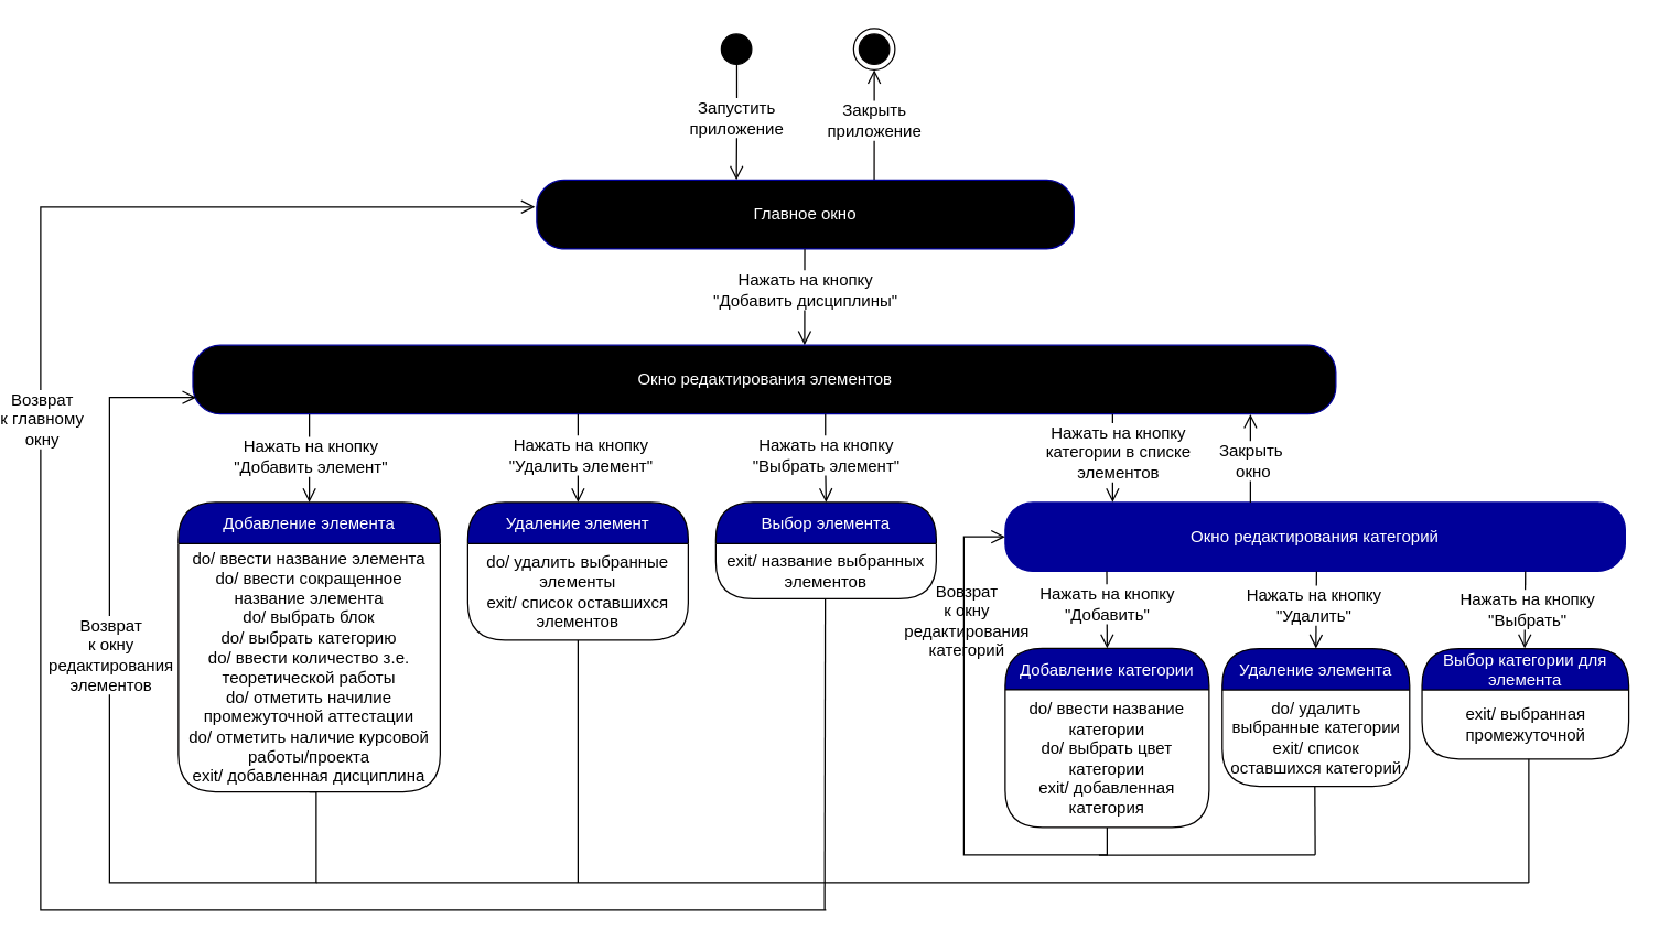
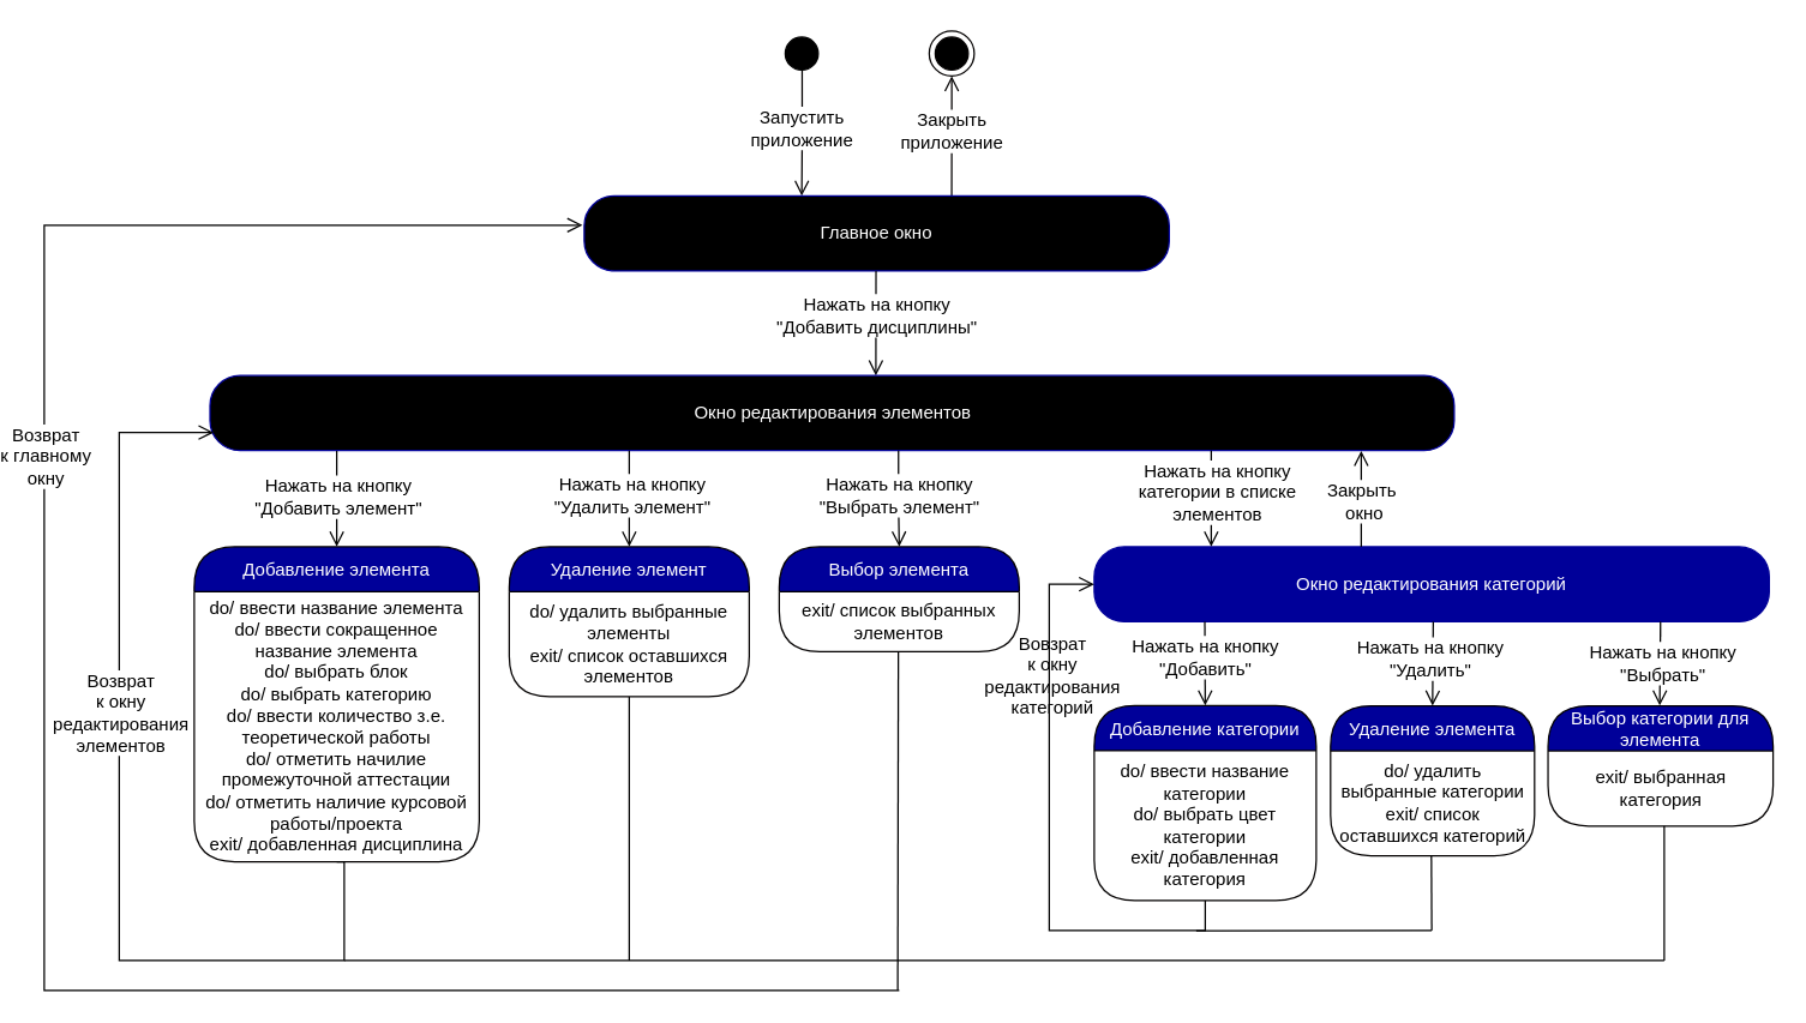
- <mxCell id="39" value="exit/ название выбранных элементов" style="text;html=1;strokeColor=none;fillColor=none;align=center;verticalAlign=middle;spacingLeft=4;spacingRight=4;whiteSpace=wrap;overflow=hidden;rotatable=0;fontColor=#000000;fontSize=12;" parent="38" vertex="1"><mxGeometry y="30" width="160" height="40" as="geometry" /></mxCell>
+ <mxCell id="39" value="exit/ список выбранных элементов" style="text;html=1;strokeColor=none;fillColor=none;align=center;verticalAlign=middle;spacingLeft=4;spacingRight=4;whiteSpace=wrap;overflow=hidden;rotatable=0;fontColor=#000000;fontSize=12;" parent="38" vertex="1"><mxGeometry y="30" width="160" height="40" as="geometry" /></mxCell>
- <mxCell id="30" value="exit/ выбранная промежуточной" style="text;html=1;strokeColor=none;fillColor=none;align=center;verticalAlign=middle;spacingLeft=4;spacingRight=4;whiteSpace=wrap;overflow=hidden;rotatable=0;fontColor=#000000;fontSize=12;" parent="29" vertex="1"><mxGeometry y="30" width="150.04" height="50" as="geometry" /></mxCell>
+ <mxCell id="30" value="exit/ выбранная категория" style="text;html=1;strokeColor=none;fillColor=none;align=center;verticalAlign=middle;spacingLeft=4;spacingRight=4;whiteSpace=wrap;overflow=hidden;rotatable=0;fontColor=#000000;fontSize=12;" parent="29" vertex="1"><mxGeometry y="30" width="150.04" height="50" as="geometry" /></mxCell>
